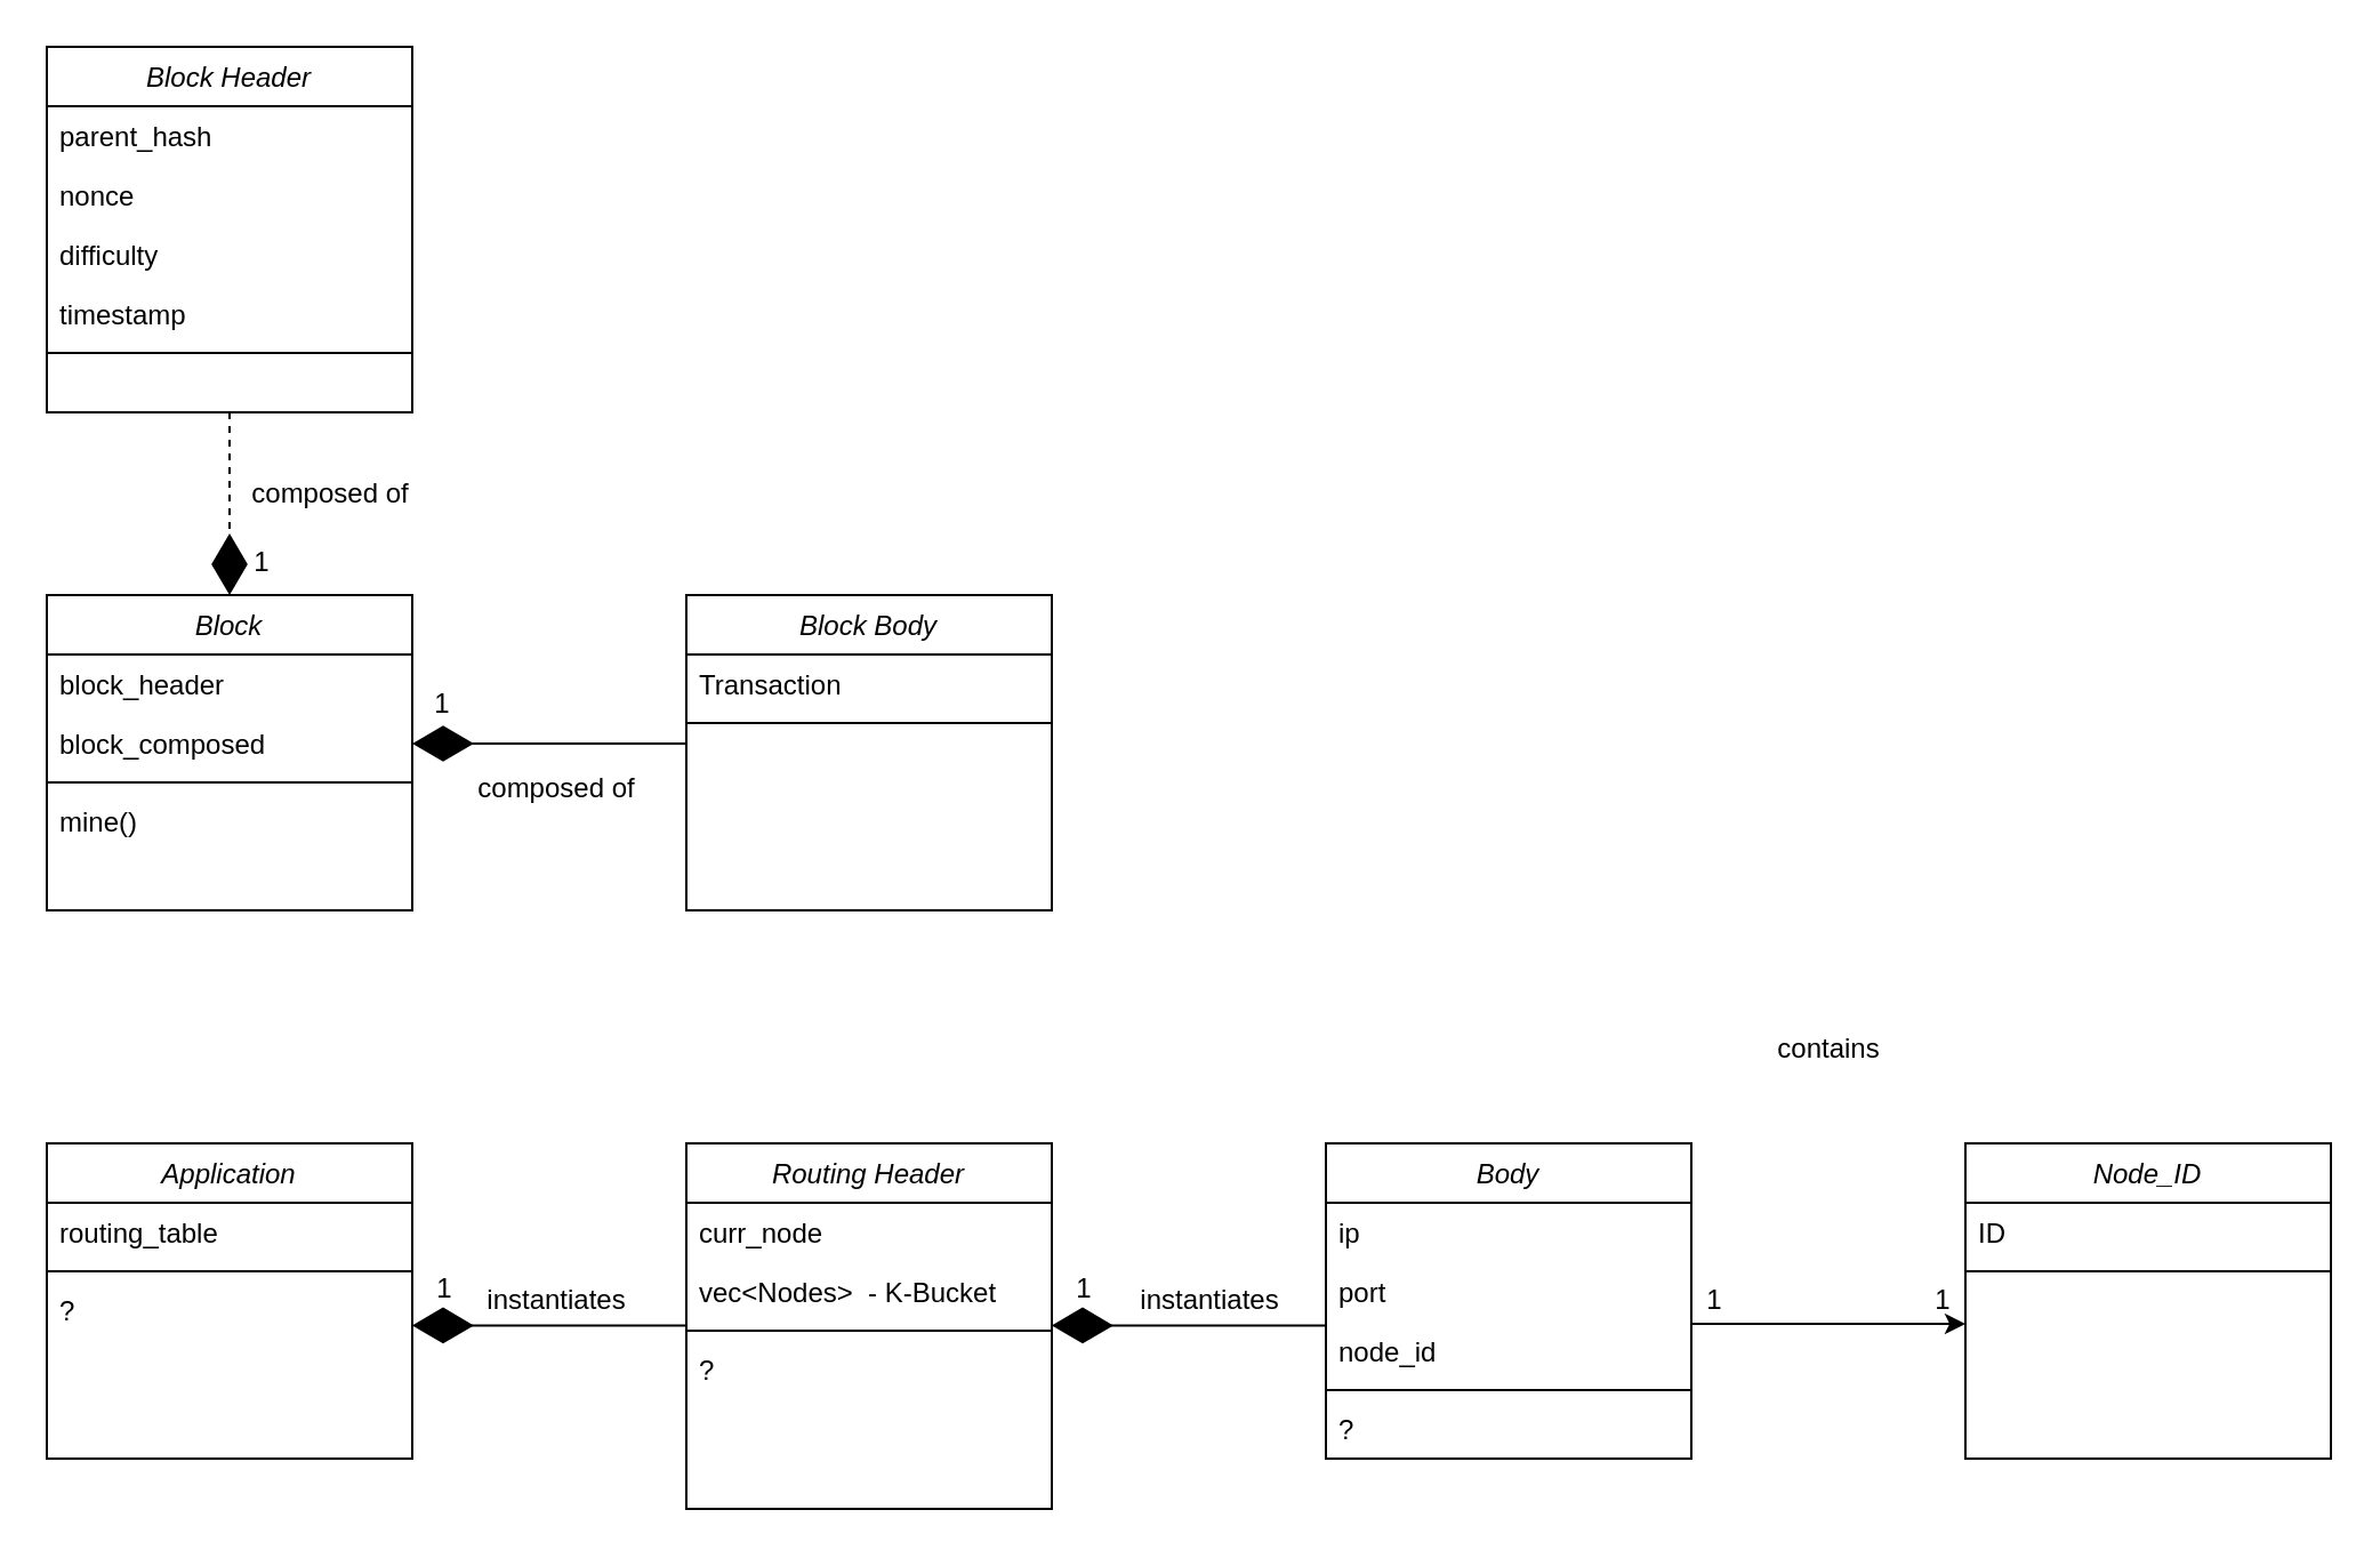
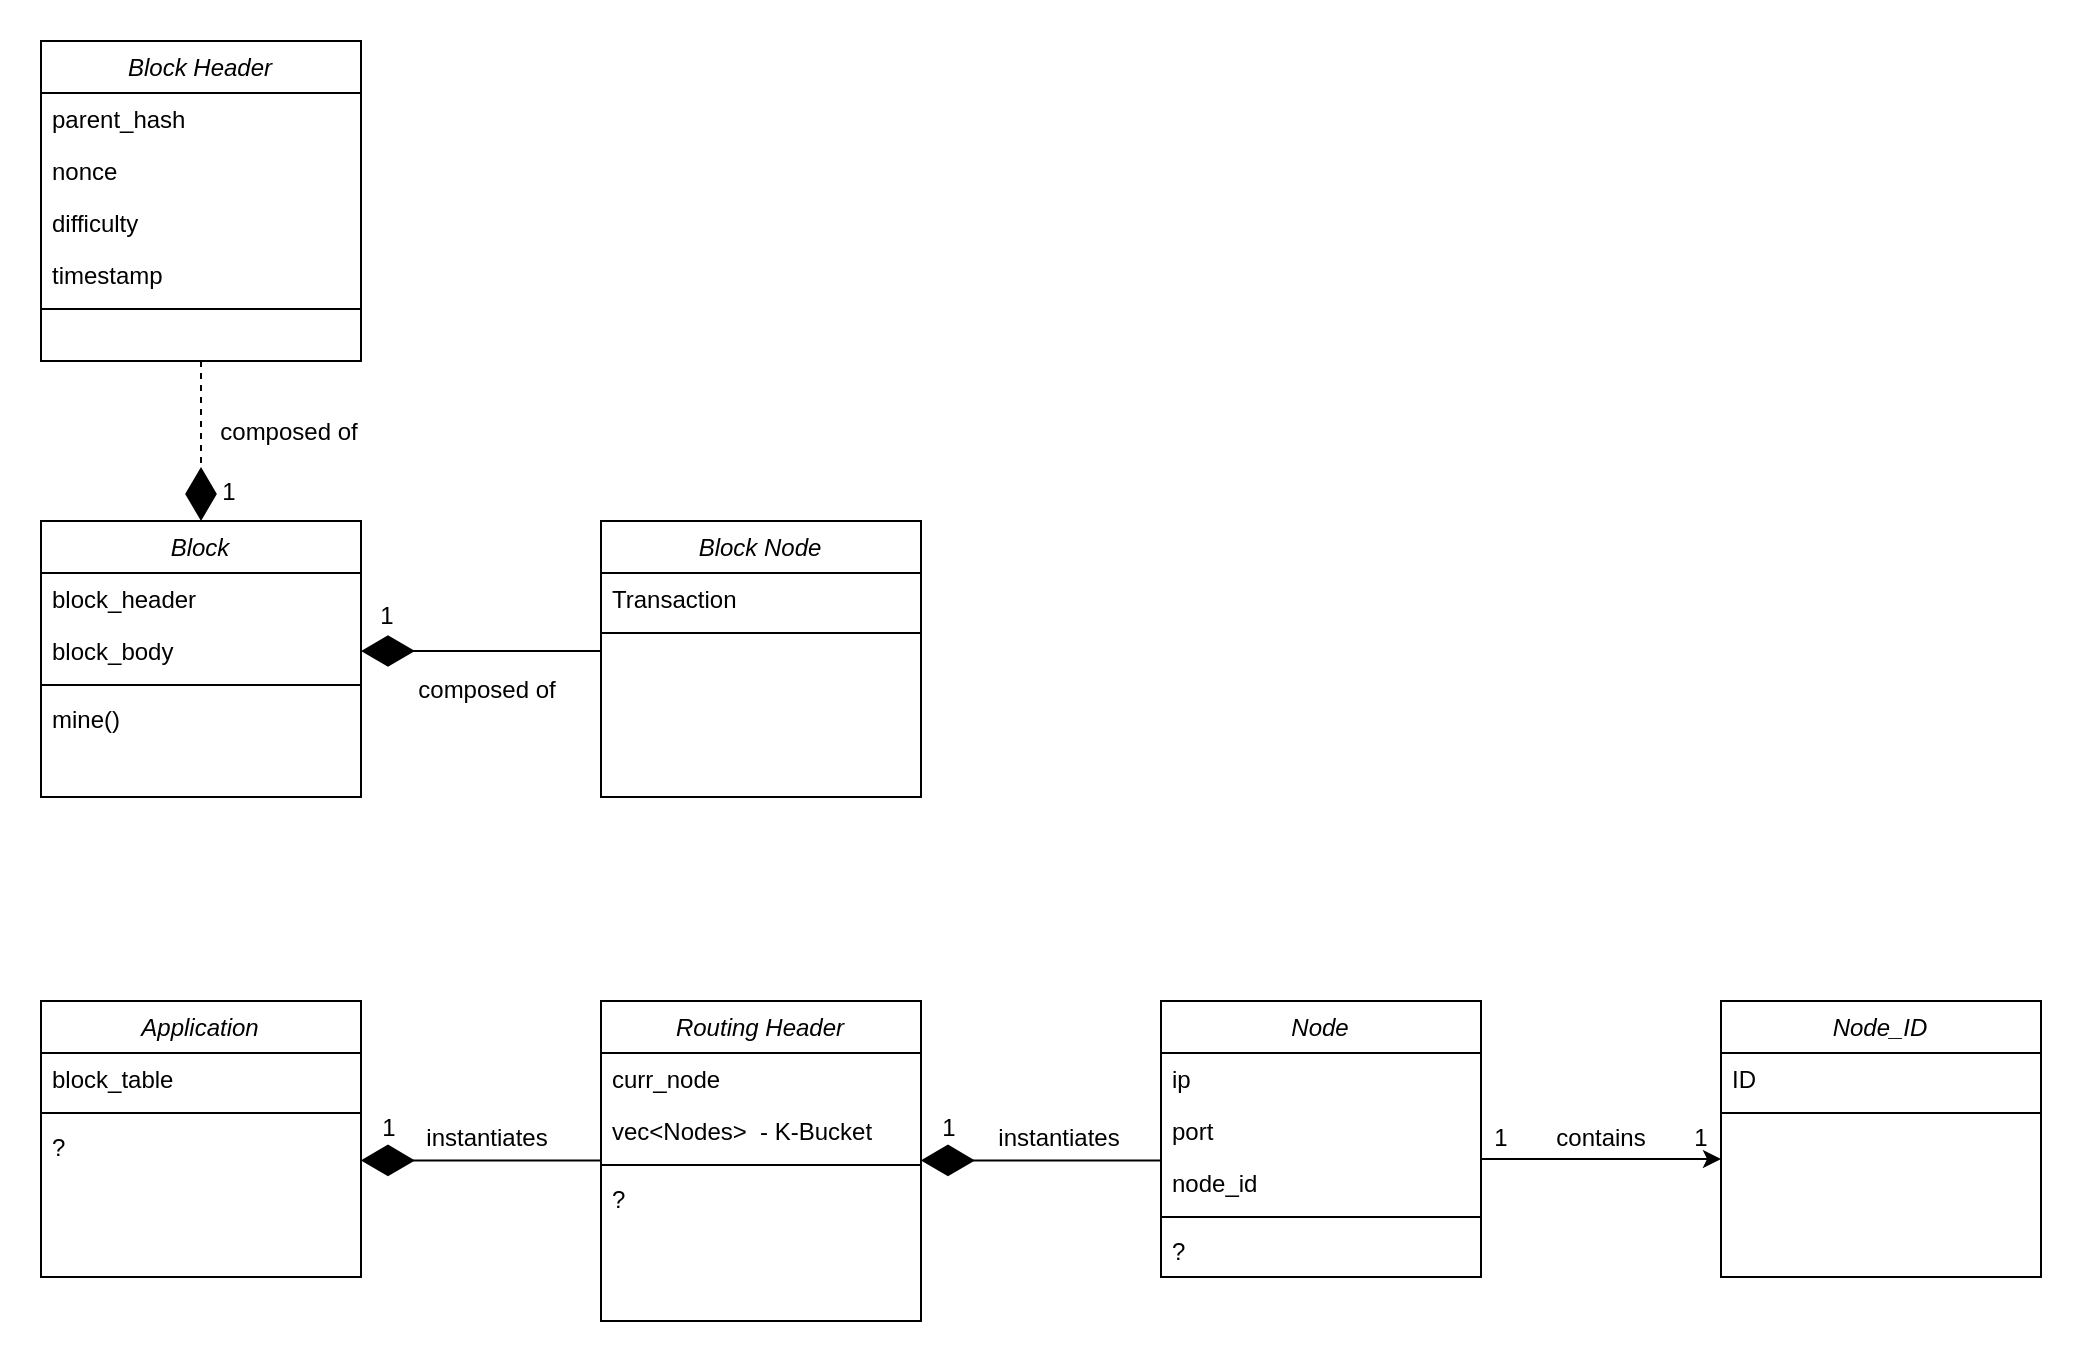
- <mxCell id="13" value="Block Body&#10;" style="swimlane;fontStyle=2;align=center;verticalAlign=top;childLayout=stackLayout;horizontal=1;startSize=26;horizontalStack=0;resizeParent=1;resizeLast=0;collapsible=1;marginBottom=0;rounded=0;shadow=0;strokeWidth=1;" parent="1" vertex="1"><mxGeometry x="300" y="260" width="160" height="138" as="geometry"><mxRectangle x="230" y="140" width="160" height="26" as="alternateBounds" /></mxGeometry></mxCell>
+ <mxCell id="13" value="Block Node&#10;" style="swimlane;fontStyle=2;align=center;verticalAlign=top;childLayout=stackLayout;horizontal=1;startSize=26;horizontalStack=0;resizeParent=1;resizeLast=0;collapsible=1;marginBottom=0;rounded=0;shadow=0;strokeWidth=1;" parent="1" vertex="1"><mxGeometry x="300" y="260" width="160" height="138" as="geometry"><mxRectangle x="230" y="140" width="160" height="26" as="alternateBounds" /></mxGeometry></mxCell>
- <mxCell id="4" value="block_composed" style="text;align=left;verticalAlign=top;spacingLeft=4;spacingRight=4;overflow=hidden;rotatable=0;points=[[0,0.5],[1,0.5]];portConstraint=eastwest;rounded=0;shadow=0;html=0;" parent="2" vertex="1"><mxGeometry y="52" width="160" height="26" as="geometry" /></mxCell>
+ <mxCell id="4" value="block_body" style="text;align=left;verticalAlign=top;spacingLeft=4;spacingRight=4;overflow=hidden;rotatable=0;points=[[0,0.5],[1,0.5]];portConstraint=eastwest;rounded=0;shadow=0;html=0;" parent="2" vertex="1"><mxGeometry y="52" width="160" height="26" as="geometry" /></mxCell>
- <mxCell id="47" value="contains" style="text;html=1;align=center;verticalAlign=middle;resizable=0;points=[];autosize=1;strokeColor=none;fillColor=none;" vertex="1" parent="1"><mxGeometry x="765" y="444" width="70" height="30" as="geometry" /></mxCell>
+ <mxCell id="47" value="contains" style="text;html=1;align=center;verticalAlign=middle;resizable=0;points=[];autosize=1;strokeColor=none;fillColor=none;" vertex="1" parent="1"><mxGeometry x="765" y="554" width="70" height="30" as="geometry" /></mxCell>
- <mxCell id="17" value="Body" style="swimlane;fontStyle=2;align=center;verticalAlign=top;childLayout=stackLayout;horizontal=1;startSize=26;horizontalStack=0;resizeParent=1;resizeLast=0;collapsible=1;marginBottom=0;rounded=0;shadow=0;strokeWidth=1;" parent="1" vertex="1"><mxGeometry x="580" y="500" width="160" height="138" as="geometry"><mxRectangle x="230" y="140" width="160" height="26" as="alternateBounds" /></mxGeometry></mxCell>
+ <mxCell id="17" value="Node" style="swimlane;fontStyle=2;align=center;verticalAlign=top;childLayout=stackLayout;horizontal=1;startSize=26;horizontalStack=0;resizeParent=1;resizeLast=0;collapsible=1;marginBottom=0;rounded=0;shadow=0;strokeWidth=1;" parent="1" vertex="1"><mxGeometry x="580" y="500" width="160" height="138" as="geometry"><mxRectangle x="230" y="140" width="160" height="26" as="alternateBounds" /></mxGeometry></mxCell>
- <mxCell id="32" value="routing_table" style="text;align=left;verticalAlign=top;spacingLeft=4;spacingRight=4;overflow=hidden;rotatable=0;points=[[0,0.5],[1,0.5]];portConstraint=eastwest;rounded=0;shadow=0;html=0;" parent="31" vertex="1"><mxGeometry y="26" width="160" height="26" as="geometry" /></mxCell>
+ <mxCell id="32" value="block_table" style="text;align=left;verticalAlign=top;spacingLeft=4;spacingRight=4;overflow=hidden;rotatable=0;points=[[0,0.5],[1,0.5]];portConstraint=eastwest;rounded=0;shadow=0;html=0;" parent="31" vertex="1"><mxGeometry y="26" width="160" height="26" as="geometry" /></mxCell>
